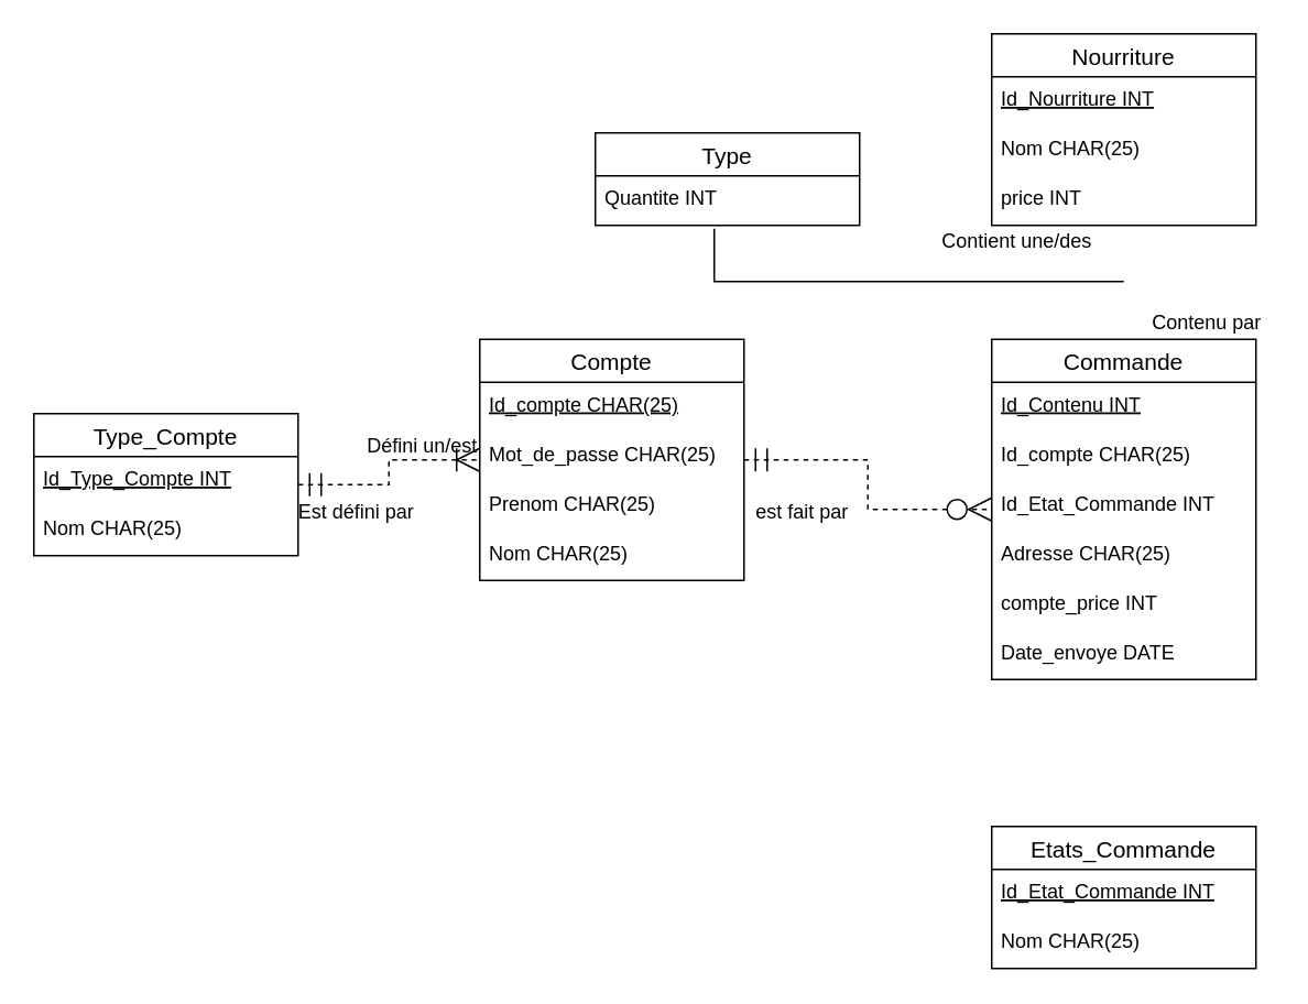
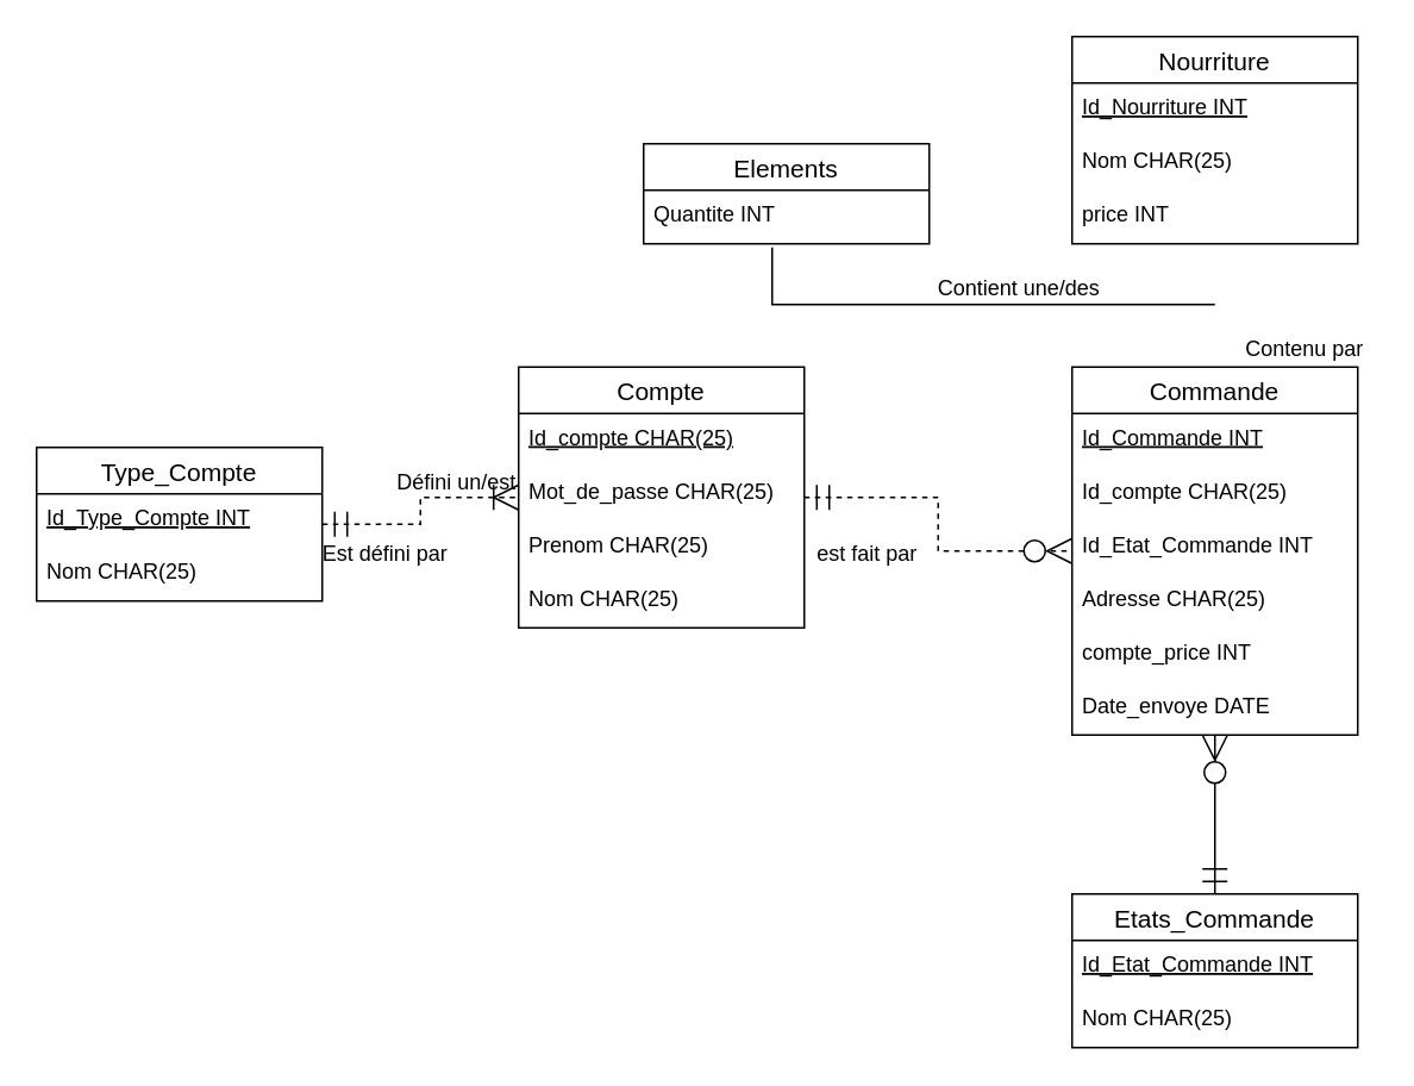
- <mxCell id="32" value="Type" style="swimlane;fontStyle=0;childLayout=stackLayout;horizontal=1;startSize=26;horizontalStack=0;resizeParent=1;resizeParentMax=0;resizeLast=0;collapsible=1;marginBottom=0;align=center;fontSize=14;" vertex="1" parent="1"><mxGeometry x="360" y="80" width="160" height="56" as="geometry" /></mxCell>
+ <mxCell id="32" value="Elements" style="swimlane;fontStyle=0;childLayout=stackLayout;horizontal=1;startSize=26;horizontalStack=0;resizeParent=1;resizeParentMax=0;resizeLast=0;collapsible=1;marginBottom=0;align=center;fontSize=14;" vertex="1" parent="1"><mxGeometry x="360" y="80" width="160" height="56" as="geometry" /></mxCell>
- <mxCell id="30" value="Contient une/des" style="text;html=1;align=center;verticalAlign=middle;resizable=0;points=[];autosize=1;" vertex="1" parent="1"><mxGeometry x="560" y="136" width="110" height="20" as="geometry" /></mxCell>
+ <mxCell id="30" value="Contient une/des" style="text;html=1;align=center;verticalAlign=middle;resizable=0;points=[];autosize=1;" vertex="1" parent="1"><mxGeometry x="515" y="151" width="110" height="20" as="geometry" /></mxCell>
- <mxCell id="13" value="Id_Contenu INT" style="text;strokeColor=none;fillColor=none;spacingLeft=4;spacingRight=4;overflow=hidden;rotatable=0;points=[[0,0.5],[1,0.5]];portConstraint=eastwest;fontSize=12;fontStyle=4" vertex="1" parent="12"><mxGeometry y="26" width="160" height="30" as="geometry" /></mxCell>
+ <mxCell id="13" value="Id_Commande INT" style="text;strokeColor=none;fillColor=none;spacingLeft=4;spacingRight=4;overflow=hidden;rotatable=0;points=[[0,0.5],[1,0.5]];portConstraint=eastwest;fontSize=12;fontStyle=4" vertex="1" parent="12"><mxGeometry y="26" width="160" height="30" as="geometry" /></mxCell>
+ <mxCell id="19" style="edgeStyle=orthogonalEdgeStyle;rounded=0;orthogonalLoop=1;jettySize=auto;html=1;startArrow=ERmandOne;startFill=0;startSize=12;endArrow=ERzeroToMany;endFill=1;endSize=12;" edge="1" parent="1" source="20" target="12"><mxGeometry relative="1" as="geometry" /></mxCell>
